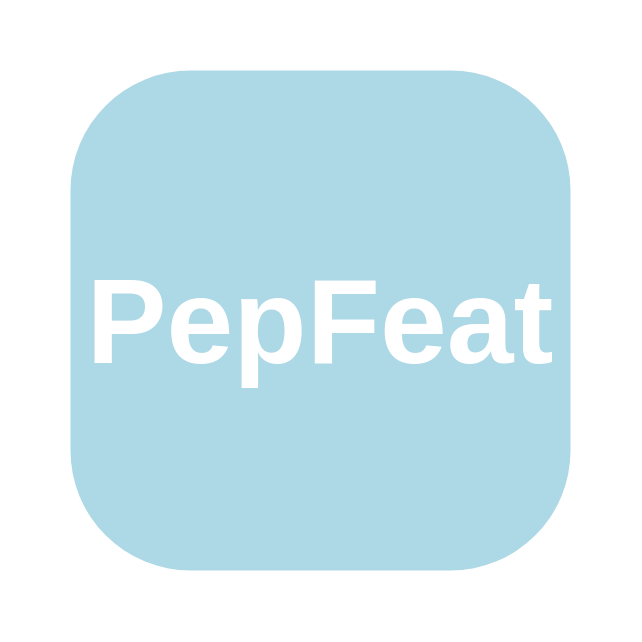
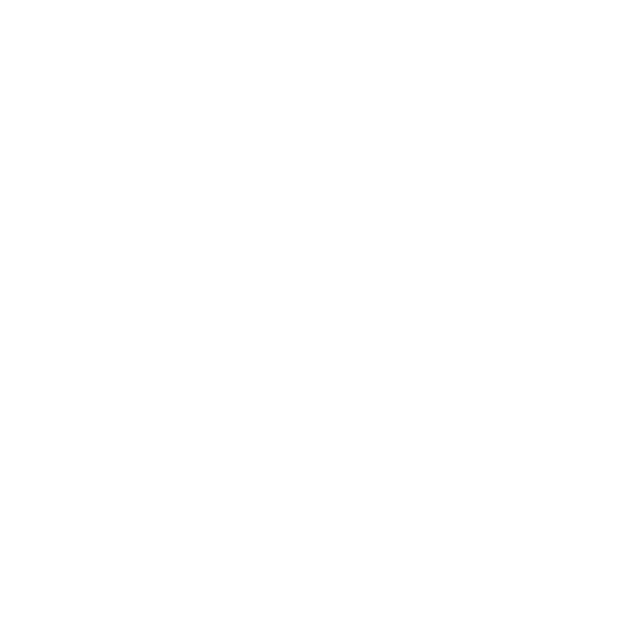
- <mxCell id="3" value="&lt;font style=&quot;&quot; color=&quot;#ffffff&quot;&gt;&lt;b style=&quot;&quot;&gt;&lt;font style=&quot;font-size: 120px;&quot;&gt;PepFeat&lt;/font&gt;&lt;br&gt;&lt;/b&gt;&lt;/font&gt;" style="rounded=1;whiteSpace=wrap;html=1;fillColor=#ADD8E6;arcSize=24;strokeColor=none;strokeWidth=0;" parent="1" vertex="1"><mxGeometry x="70" y="70" width="500" height="500" as="geometry" /></mxCell>
